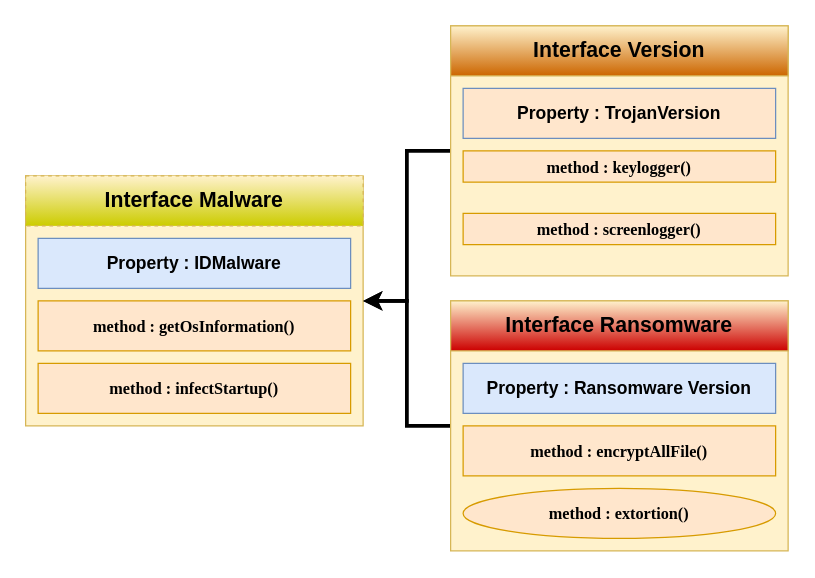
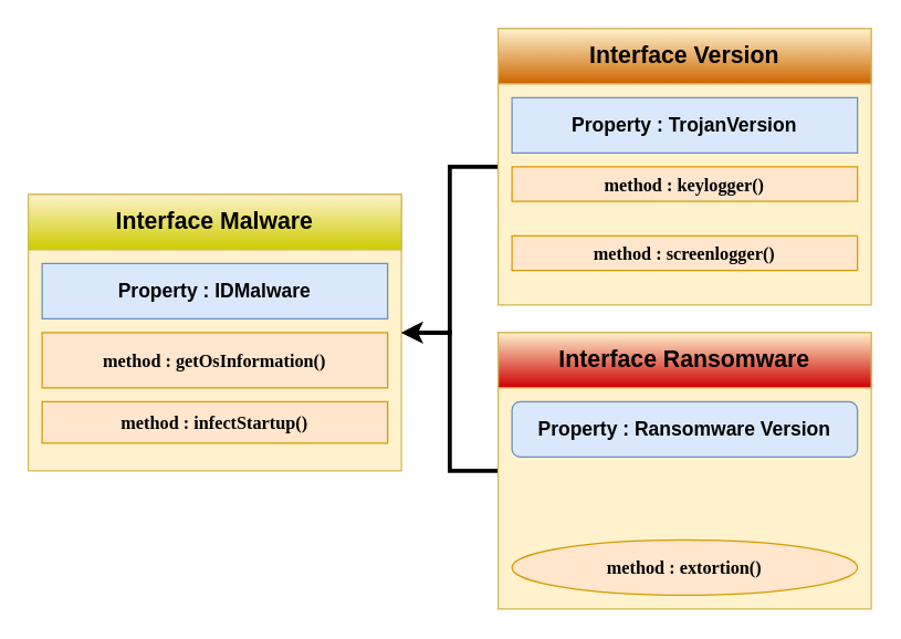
- <mxCell id="10" value="&lt;b&gt;&lt;font style=&quot;font-size: 14px&quot;&gt;Property : TrojanVersion&lt;/font&gt;&lt;/b&gt;" style="rounded=0;whiteSpace=wrap;html=1;fillColor=#ffe6cc;strokeColor=#6c8ebf;" parent="1" vertex="1"><mxGeometry x="370" y="70" width="250" height="40" as="geometry" /></mxCell>
+ <mxCell id="10" value="&lt;b&gt;&lt;font style=&quot;font-size: 14px&quot;&gt;Property : TrojanVersion&lt;/font&gt;&lt;/b&gt;" style="rounded=0;whiteSpace=wrap;html=1;fillColor=#dae8fc;strokeColor=#6c8ebf;" parent="1" vertex="1"><mxGeometry x="370" y="70" width="250" height="40" as="geometry" /></mxCell>
- <mxCell id="3" value="&lt;b&gt;&lt;font style=&quot;font-size: 17px&quot;&gt;Interface Malware&lt;/font&gt;&lt;/b&gt;" style="rounded=0;whiteSpace=wrap;html=1;fillColor=#fff2cc;strokeColor=#d6b656;gradientColor=#CCCC00;dashed=1;" parent="1" vertex="1"><mxGeometry x="20" y="140" width="270" height="40" as="geometry" /></mxCell>
+ <mxCell id="3" value="&lt;b&gt;&lt;font style=&quot;font-size: 17px&quot;&gt;Interface Malware&lt;/font&gt;&lt;/b&gt;" style="rounded=0;whiteSpace=wrap;html=1;fillColor=#fff2cc;strokeColor=#d6b656;gradientColor=#CCCC00;" parent="1" vertex="1"><mxGeometry x="20" y="140" width="270" height="40" as="geometry" /></mxCell>
- <mxCell id="6" value="&lt;b&gt;&lt;font face=&quot;Verdana&quot; style=&quot;font-size: 13px&quot;&gt;method : infectStartup()&lt;/font&gt;&lt;/b&gt;" style="rounded=0;whiteSpace=wrap;html=1;fillColor=#ffe6cc;strokeColor=#d79b00;" parent="1" vertex="1"><mxGeometry x="30" y="290" width="250" height="40" as="geometry" /></mxCell>
+ <mxCell id="6" value="&lt;b&gt;&lt;font face=&quot;Verdana&quot; style=&quot;font-size: 13px&quot;&gt;method : infectStartup()&lt;/font&gt;&lt;/b&gt;" style="rounded=0;whiteSpace=wrap;html=1;fillColor=#ffe6cc;strokeColor=#d79b00;" parent="1" vertex="1"><mxGeometry x="30" y="290" width="250" height="30" as="geometry" /></mxCell>
- <mxCell id="16" value="&lt;b&gt;&lt;font style=&quot;font-size: 14px&quot;&gt;Property : Ransomware Version&lt;/font&gt;&lt;/b&gt;" style="rounded=0;whiteSpace=wrap;html=1;fillColor=#dae8fc;strokeColor=#6c8ebf;" parent="1" vertex="1"><mxGeometry x="370" y="290" width="250" height="40" as="geometry" /></mxCell>
+ <mxCell id="16" value="&lt;b&gt;&lt;font style=&quot;font-size: 14px&quot;&gt;Property : Ransomware Version&lt;/font&gt;&lt;/b&gt;" style="whiteSpace=wrap;html=1;fillColor=#dae8fc;strokeColor=#6c8ebf;rounded=1;" parent="1" vertex="1"><mxGeometry x="370" y="290" width="250" height="40" as="geometry" /></mxCell>
- <mxCell id="17" value="&lt;b&gt;&lt;font face=&quot;Verdana&quot; style=&quot;font-size: 13px&quot;&gt;method : encryptAllFile()&lt;/font&gt;&lt;/b&gt;" style="rounded=0;whiteSpace=wrap;html=1;fillColor=#ffe6cc;strokeColor=#d79b00;" parent="1" vertex="1"><mxGeometry x="370" y="340" width="250" height="40" as="geometry" /></mxCell>
